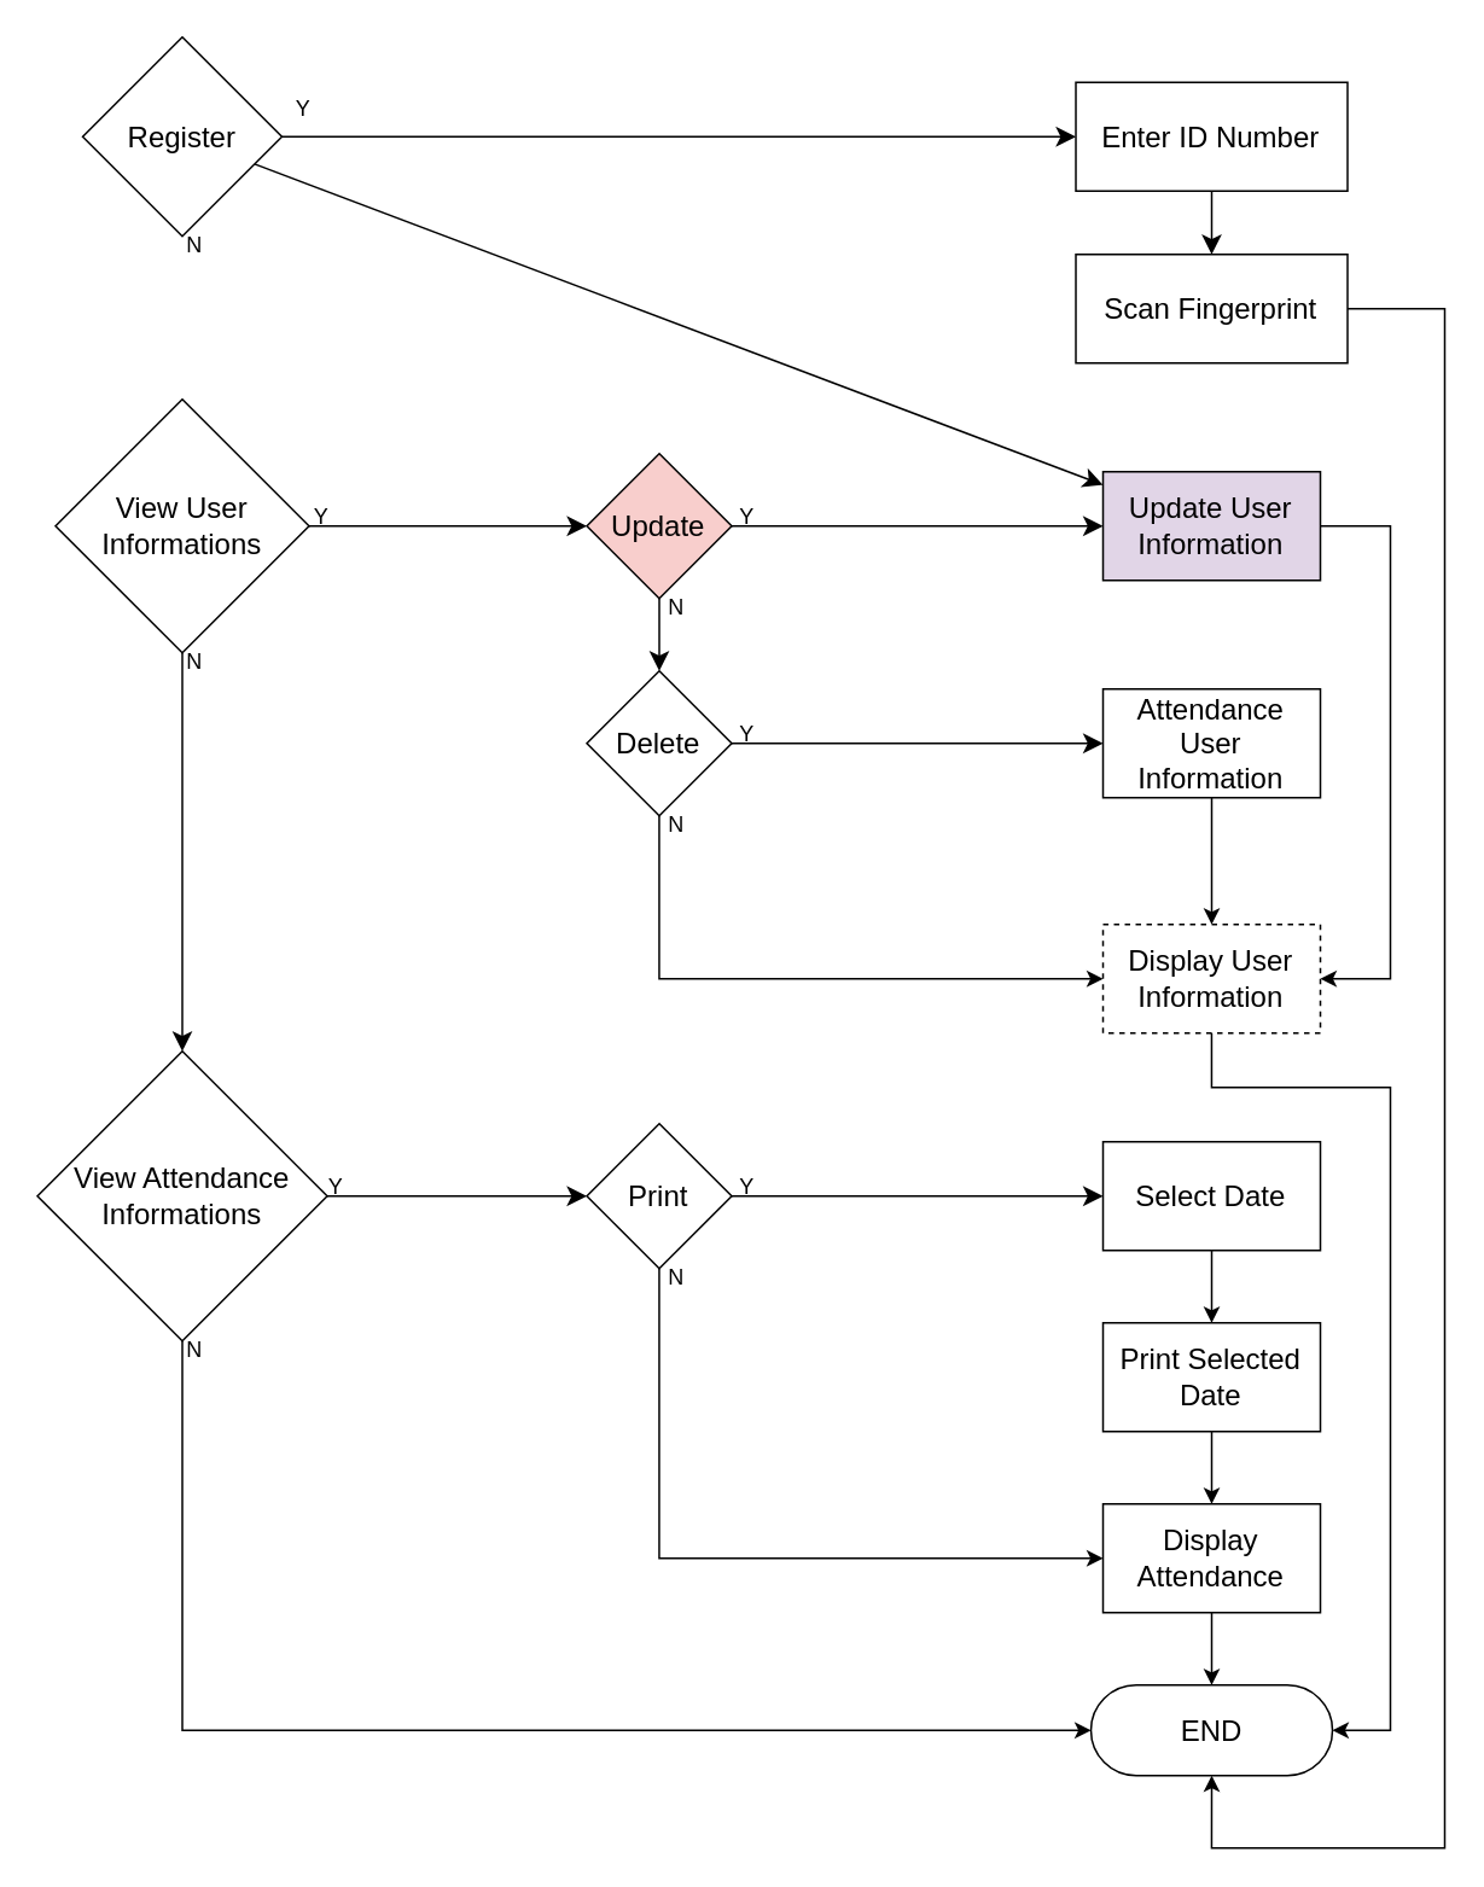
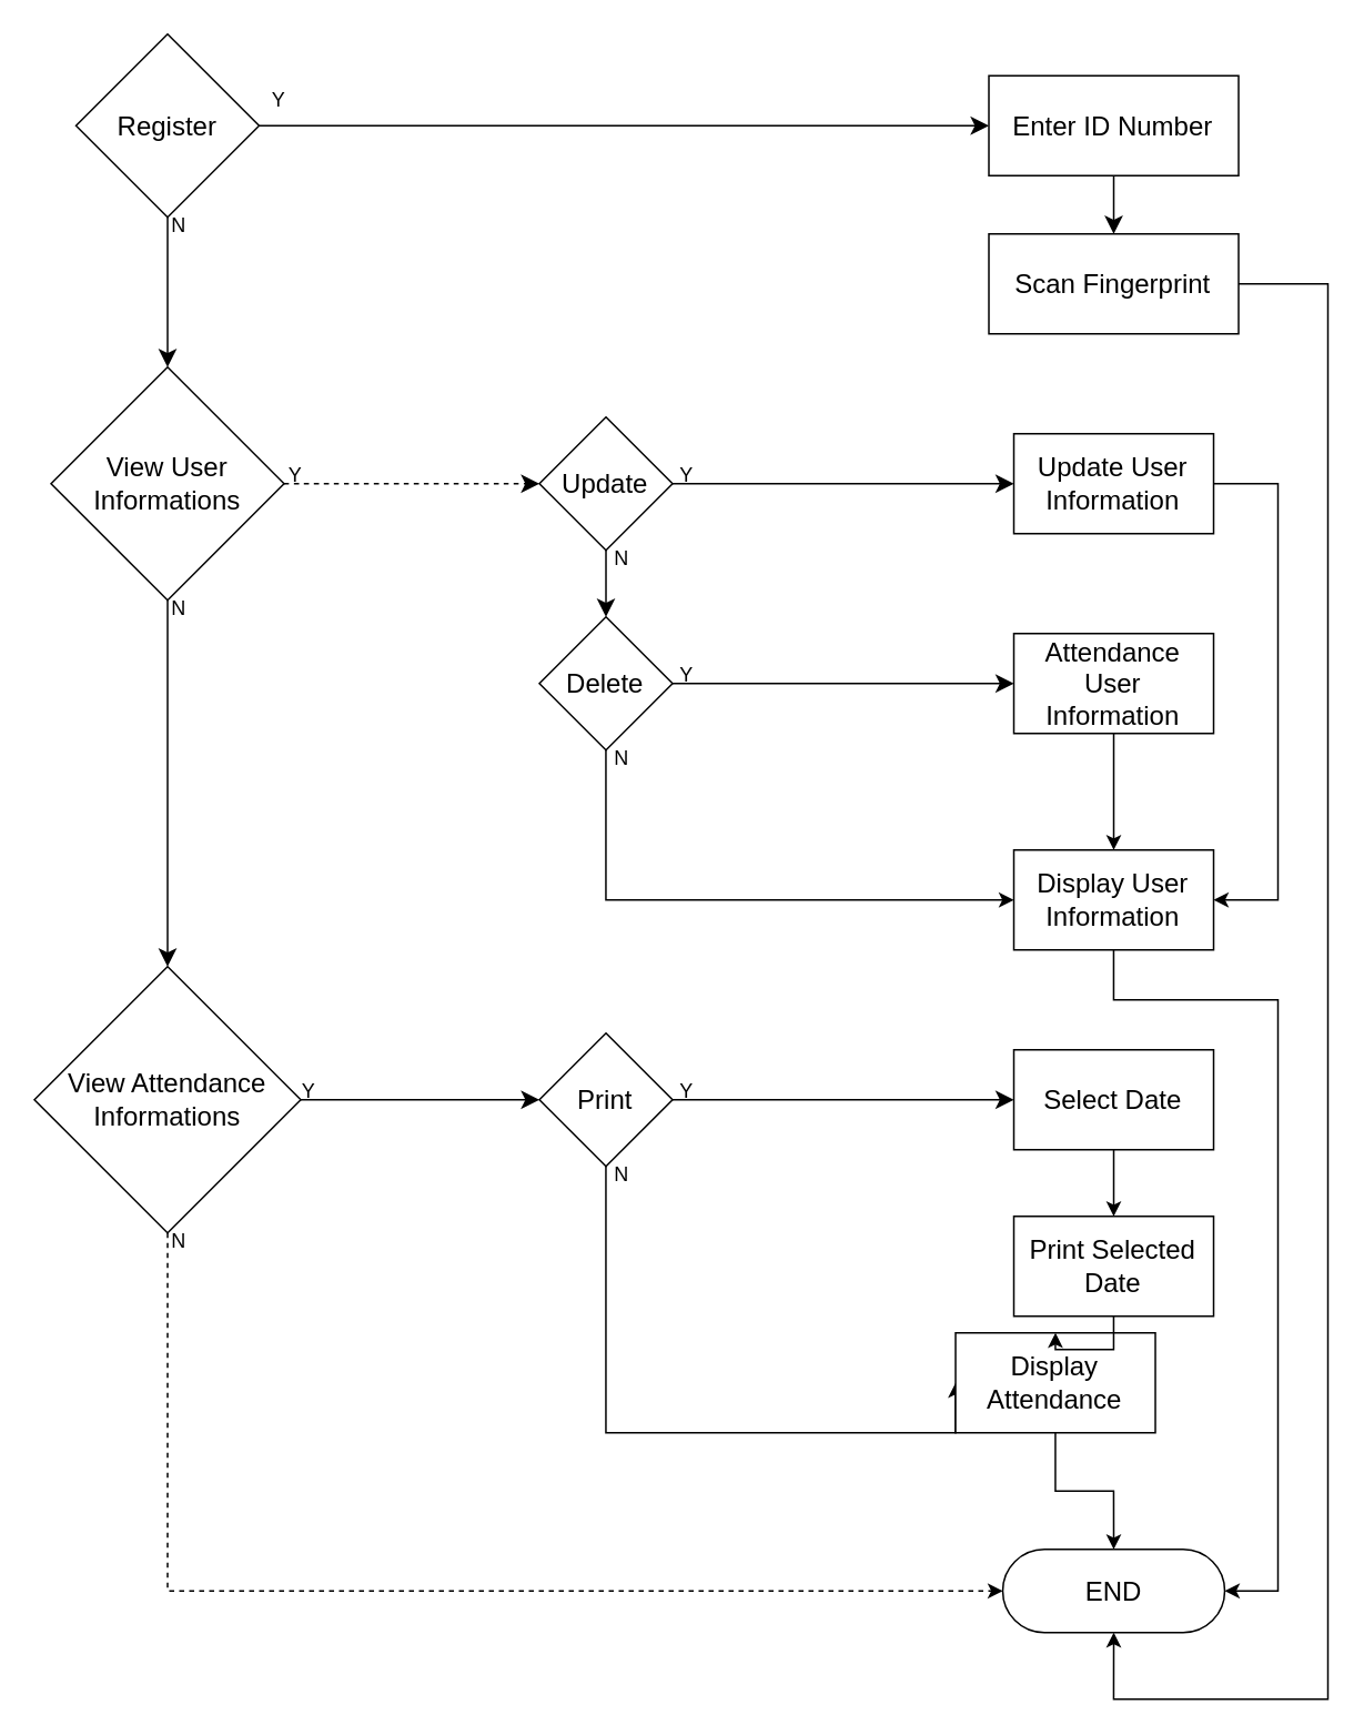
- <mxCell id="3" style="edgeStyle=none;curved=1;rounded=0;orthogonalLoop=1;jettySize=auto;html=1;fontSize=12;startSize=8;endSize=8;" parent="1" source="4" target="20" edge="1"><mxGeometry relative="1" as="geometry"><mxPoint x="100.008" y="220" as="targetPoint" /></mxGeometry></mxCell>
+ <mxCell id="3" style="edgeStyle=none;curved=1;rounded=0;orthogonalLoop=1;jettySize=auto;html=1;fontSize=12;startSize=8;endSize=8;entryX=0.5;entryY=0;entryDx=0;entryDy=0;" parent="1" source="4" target="10" edge="1"><mxGeometry relative="1" as="geometry"><mxPoint x="100.008" y="220" as="targetPoint" /></mxGeometry></mxCell>
- <mxCell id="9" style="edgeStyle=none;curved=1;rounded=0;orthogonalLoop=1;jettySize=auto;html=1;entryX=0;entryY=0.5;entryDx=0;entryDy=0;fontSize=12;startSize=8;endSize=8;" parent="1" source="10" target="15" edge="1"><mxGeometry relative="1" as="geometry" /></mxCell>
+ <mxCell id="9" style="edgeStyle=none;curved=1;rounded=0;orthogonalLoop=1;jettySize=auto;html=1;entryX=0;entryY=0.5;entryDx=0;entryDy=0;fontSize=12;startSize=8;endSize=8;dashed=1;" parent="1" source="10" target="15" edge="1"><mxGeometry relative="1" as="geometry" /></mxCell>
- <mxCell id="15" value="Update" style="rhombus;whiteSpace=wrap;html=1;fontSize=16;fillColor=#f8cecc;" parent="1" vertex="1"><mxGeometry x="323.34" y="250" width="80" height="80" as="geometry" /></mxCell>
+ <mxCell id="15" value="Update" style="rhombus;whiteSpace=wrap;html=1;fontSize=16;" parent="1" vertex="1"><mxGeometry x="323.34" y="250" width="80" height="80" as="geometry" /></mxCell>
- <mxCell id="20" value="Update User Information" style="rounded=0;whiteSpace=wrap;html=1;fontSize=16;fillColor=#e1d5e7;" parent="1" vertex="1"><mxGeometry x="608.34" y="260" width="120" height="60" as="geometry" /></mxCell>
+ <mxCell id="20" value="Update User Information" style="rounded=0;whiteSpace=wrap;html=1;fontSize=16;" parent="1" vertex="1"><mxGeometry x="608.34" y="260" width="120" height="60" as="geometry" /></mxCell>
- <mxCell id="28" value="Display User Information" style="rounded=0;whiteSpace=wrap;html=1;fontSize=16;dashed=1;" parent="1" vertex="1"><mxGeometry x="608.34" y="510" width="120" height="60" as="geometry" /></mxCell>
+ <mxCell id="28" value="Display User Information" style="rounded=0;whiteSpace=wrap;html=1;fontSize=16;" parent="1" vertex="1"><mxGeometry x="608.34" y="510" width="120" height="60" as="geometry" /></mxCell>
- <mxCell id="29" value="Display Attendance" style="rounded=0;whiteSpace=wrap;html=1;fontSize=16;" parent="1" vertex="1"><mxGeometry x="608.34" y="830" width="120" height="60" as="geometry" /></mxCell>
+ <mxCell id="29" value="Display Attendance" style="rounded=0;whiteSpace=wrap;html=1;fontSize=16;" parent="1" vertex="1"><mxGeometry x="573.34" y="800" width="120" height="60" as="geometry" /></mxCell>
- <mxCell id="36" style="edgeStyle=orthogonalEdgeStyle;rounded=0;orthogonalLoop=1;jettySize=auto;html=1;entryX=0;entryY=0.5;entryDx=0;entryDy=0;entryPerimeter=0;" parent="1" source="12" target="32" edge="1"><mxGeometry relative="1" as="geometry"><Array as="points"><mxPoint x="100" y="955" /></Array></mxGeometry></mxCell>
+ <mxCell id="36" style="edgeStyle=orthogonalEdgeStyle;rounded=0;orthogonalLoop=1;jettySize=auto;html=1;entryX=0;entryY=0.5;entryDx=0;entryDy=0;entryPerimeter=0;dashed=1;" parent="1" source="12" target="32" edge="1"><mxGeometry relative="1" as="geometry"><Array as="points"><mxPoint x="100" y="955" /></Array></mxGeometry></mxCell>
